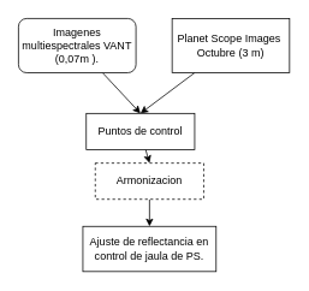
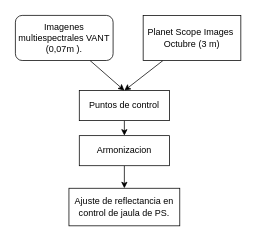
- <mxCell id="5" value="Puntos de control" style="rounded=0;whiteSpace=wrap;html=1;" vertex="1" parent="1"><mxGeometry x="95" y="125" width="120" height="40" as="geometry" /></mxCell>
+ <mxCell id="5" value="Puntos de control" style="rounded=0;whiteSpace=wrap;html=1;" vertex="1" parent="1"><mxGeometry x="105" y="120" width="120" height="40" as="geometry" /></mxCell>
- <mxCell id="7" value="Armonizacion" style="rounded=0;whiteSpace=wrap;html=1;dashed=1;" vertex="1" parent="1"><mxGeometry x="105" y="180" width="120" height="40" as="geometry" /></mxCell>
+ <mxCell id="7" value="Armonizacion" style="rounded=0;whiteSpace=wrap;html=1;" vertex="1" parent="1"><mxGeometry x="105" y="180" width="120" height="40" as="geometry" /></mxCell>
